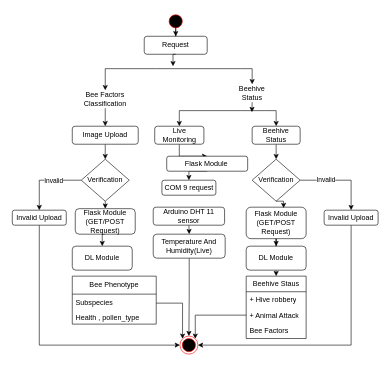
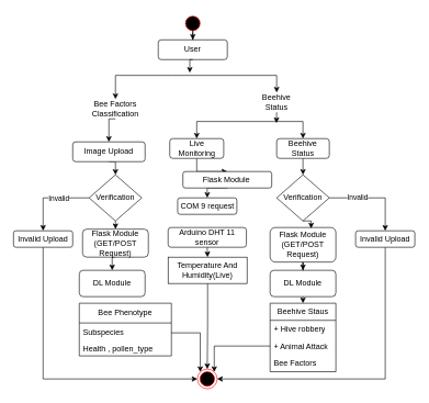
- <mxCell id="6" value="Request" style="rounded=1;whiteSpace=wrap;html=1;" vertex="1" parent="1"><mxGeometry x="240" y="60" width="105" height="30" as="geometry" /></mxCell>
+ <mxCell id="6" value="User" style="rounded=1;whiteSpace=wrap;html=1;" vertex="1" parent="1"><mxGeometry x="240" y="60" width="105" height="30" as="geometry" /></mxCell>
- <mxCell id="15" value="Image Upload" style="rounded=1;whiteSpace=wrap;html=1;" vertex="1" parent="1"><mxGeometry x="120" y="210" width="110" height="30" as="geometry" /></mxCell>
+ <mxCell id="15" value="Image Upload" style="rounded=1;whiteSpace=wrap;html=1;" vertex="1" parent="1"><mxGeometry x="110" y="215" width="110" height="30" as="geometry" /></mxCell>
- <mxCell id="42" value="Temperature And Humidity(Live)" style="rounded=1;whiteSpace=wrap;html=1;" vertex="1" parent="1"><mxGeometry x="255" y="390" width="120" height="40" as="geometry" /></mxCell>
+ <mxCell id="42" value="Temperature And Humidity(Live)" style="whiteSpace=wrap;html=1;rounded=0;" vertex="1" parent="1"><mxGeometry x="255" y="390" width="120" height="40" as="geometry" /></mxCell>
